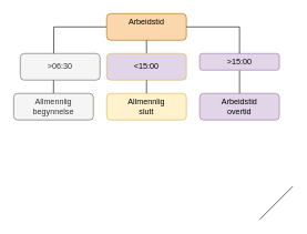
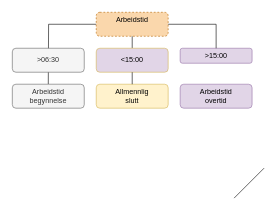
- <mxCell id="3" value="&lt;div&gt;Arbeidstid&lt;/div&gt;&lt;div&gt;&lt;br&gt;&lt;/div&gt;" style="rounded=1;whiteSpace=wrap;html=1;fillColor=#fad7ac;strokeColor=#b46504;" vertex="1" parent="1"><mxGeometry x="160" y="20" width="120" height="40" as="geometry" /></mxCell>
+ <mxCell id="3" value="&lt;div&gt;Arbeidstid&lt;/div&gt;&lt;div&gt;&lt;br&gt;&lt;/div&gt;" style="rounded=1;whiteSpace=wrap;html=1;fillColor=#fad7ac;strokeColor=#b46504;dashed=1;" vertex="1" parent="1"><mxGeometry x="160" y="20" width="120" height="40" as="geometry" /></mxCell>
- <mxCell id="4" value="&amp;gt;06:30" style="rounded=1;whiteSpace=wrap;html=1;fillColor=#f5f5f5;fontColor=#333333;strokeColor=#666666;" vertex="1" parent="1"><mxGeometry x="30" y="80" width="120" height="40" as="geometry" /></mxCell>
+ <mxCell id="4" value="&amp;gt;06:30" style="rounded=1;whiteSpace=wrap;html=1;fillColor=#f5f5f5;fontColor=#333333;strokeColor=#666666;" vertex="1" parent="1"><mxGeometry x="20" y="80" width="120" height="40" as="geometry" /></mxCell>
- <mxCell id="12" style="edgeStyle=orthogonalEdgeStyle;rounded=0;orthogonalLoop=1;jettySize=auto;html=1;entryX=0.5;entryY=0;entryDx=0;entryDy=0;startArrow=none;exitX=0.5;exitY=1;exitDx=0;exitDy=0;endArrow=none;endFill=0;" edge="1" parent="1" source="13" target="8"><mxGeometry relative="1" as="geometry"><mxPoint x="90" y="150" as="targetPoint" /><mxPoint x="500" y="150" as="sourcePoint" /><Array as="points"><mxPoint x="360" y="110" /><mxPoint x="360" y="110" /></Array></mxGeometry></mxCell>
- <mxCell id="6" value="&lt;div&gt;Allmennlig &lt;br&gt;&lt;/div&gt;&lt;div&gt;begynnelse&lt;br&gt;&lt;/div&gt;" style="rounded=1;whiteSpace=wrap;html=1;fillColor=#f5f5f5;fontColor=#333333;strokeColor=#666666;" vertex="1" parent="1"><mxGeometry x="20" y="140" width="120" height="40" as="geometry" /></mxCell>
+ <mxCell id="6" value="&lt;div&gt;Arbeidstid &lt;br&gt;&lt;/div&gt;&lt;div&gt;begynnelse&lt;br&gt;&lt;/div&gt;" style="rounded=1;whiteSpace=wrap;html=1;fillColor=#f5f5f5;fontColor=#333333;strokeColor=#666666;" vertex="1" parent="1"><mxGeometry x="20" y="140" width="120" height="40" as="geometry" /></mxCell>
